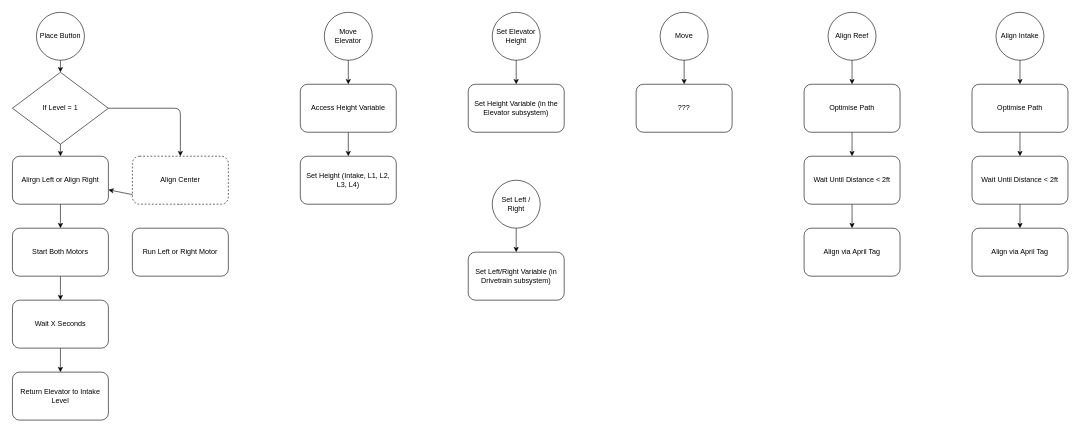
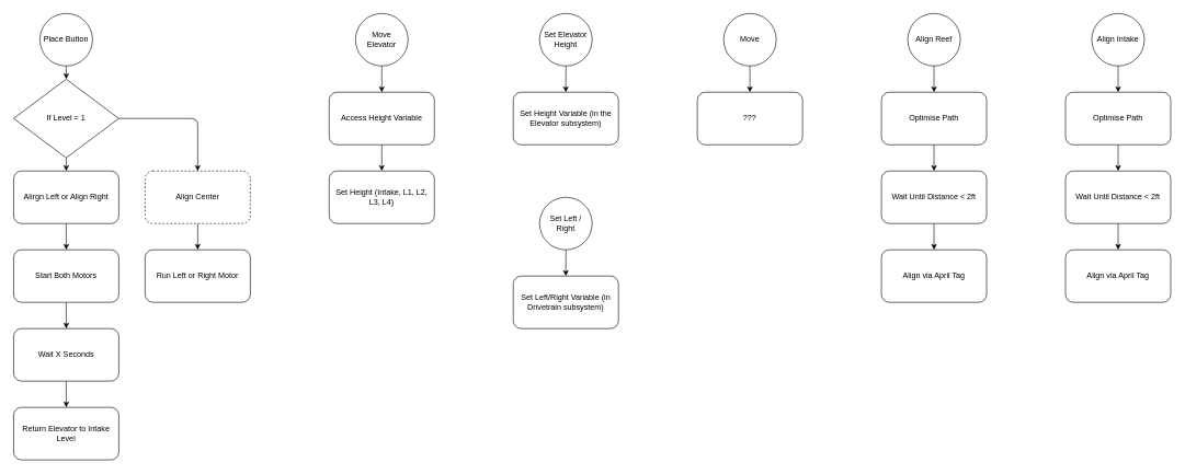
- <mxCell id="9" style="edgeStyle=none;html=1;exitX=0.5;exitY=1;exitDx=0;exitDy=0;" edge="1" parent="1" source="10" target="8"><mxGeometry relative="1" as="geometry" /></mxCell>
+ <mxCell id="9" style="edgeStyle=none;html=1;exitX=0.5;exitY=1;exitDx=0;exitDy=0;entryX=0.5;entryY=0;entryDx=0;entryDy=0;" edge="1" parent="1" source="10" target="16"><mxGeometry relative="1" as="geometry" /></mxCell>
